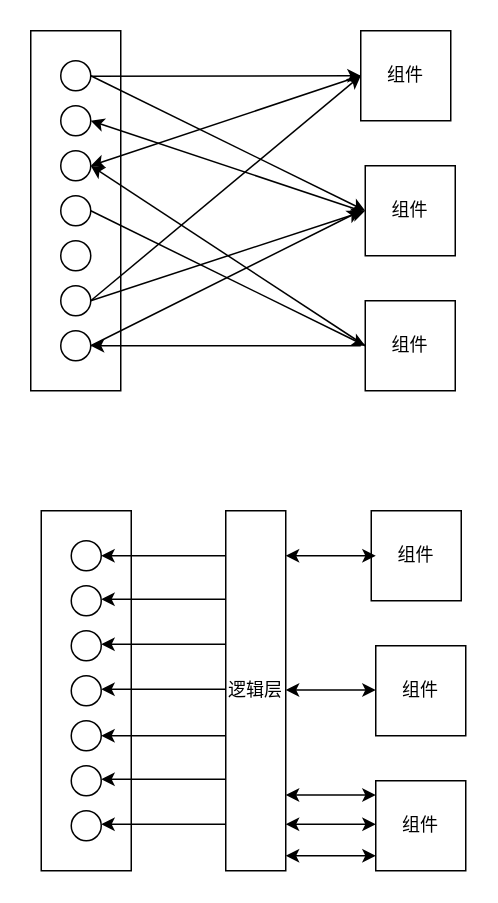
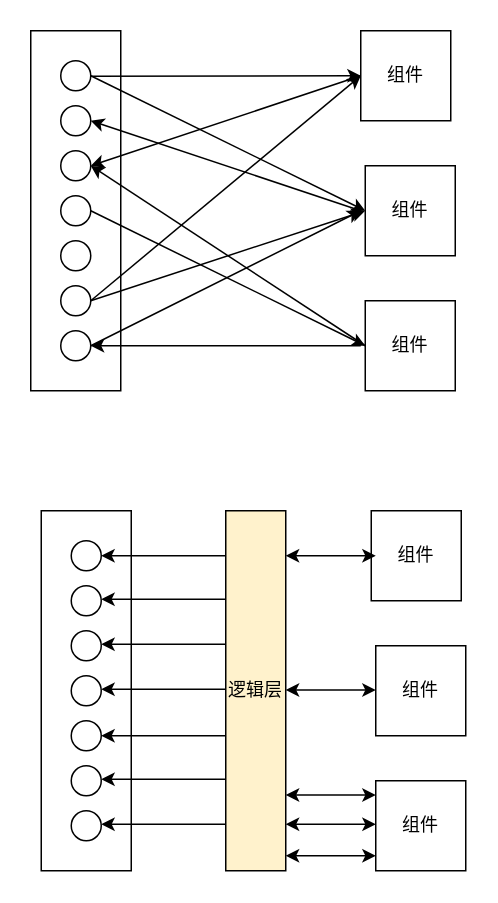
- <mxCell id="34" value="逻辑层" style="rounded=0;whiteSpace=wrap;html=1;" vertex="1" parent="1"><mxGeometry x="150" y="340" width="40" height="240" as="geometry" /></mxCell>
+ <mxCell id="34" value="逻辑层" style="rounded=0;whiteSpace=wrap;html=1;fillColor=#fff2cc;" vertex="1" parent="1"><mxGeometry x="150" y="340" width="40" height="240" as="geometry" /></mxCell>
